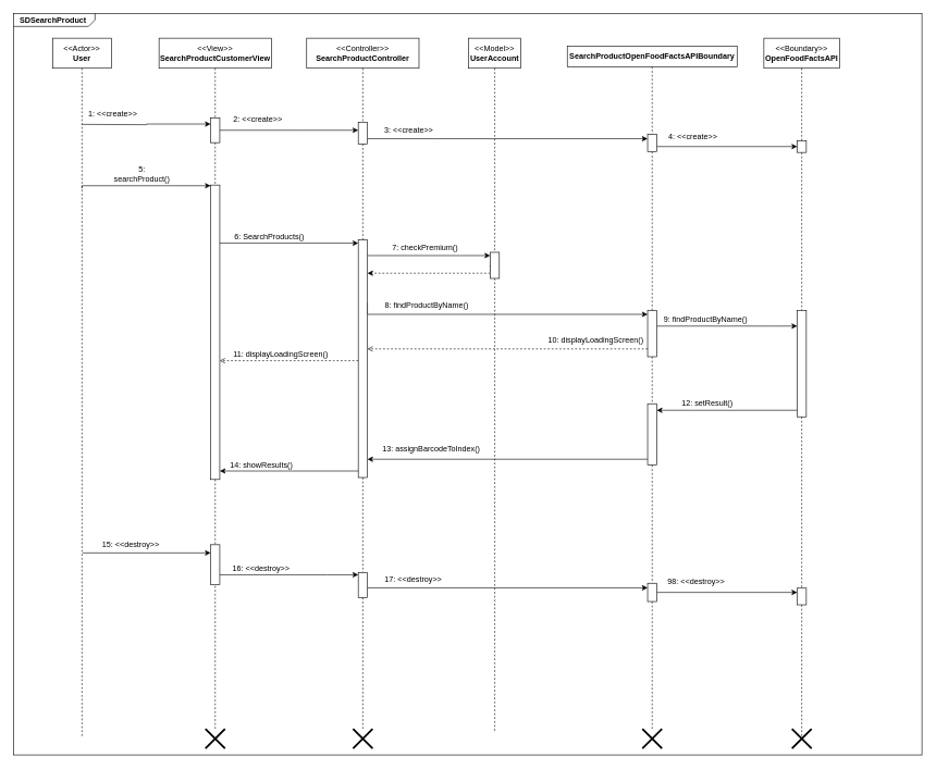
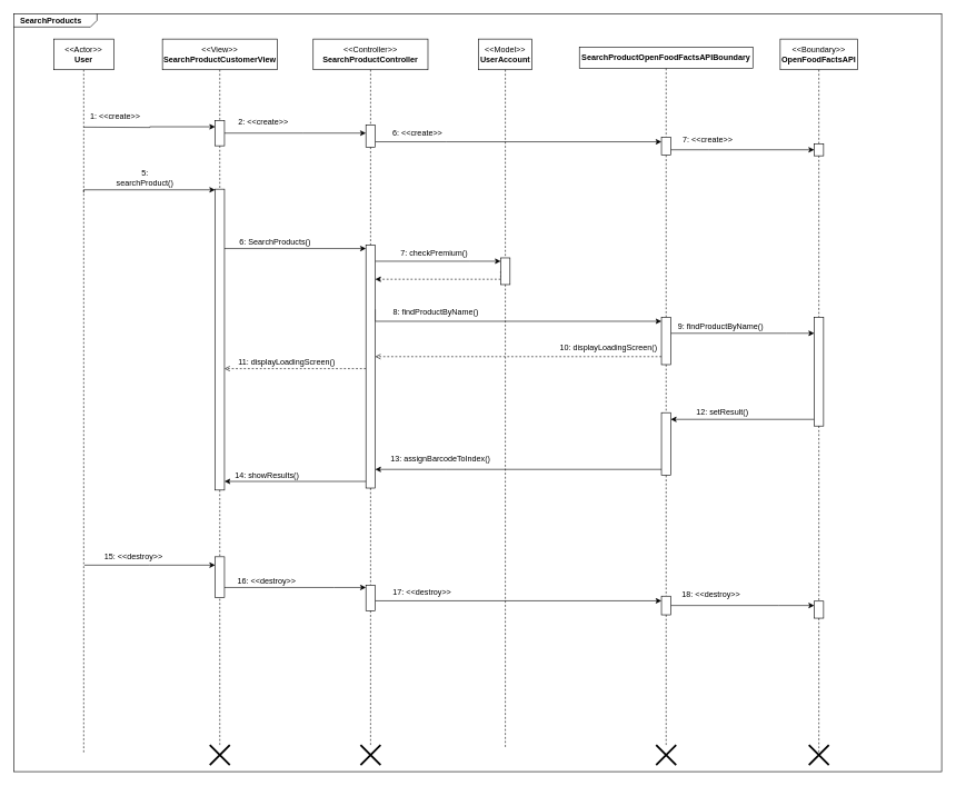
- <mxCell id="66" value="&lt;p style=&quot;margin:0px;margin-top:4px;margin-left:10px;text-align:left;&quot;&gt;&lt;b&gt;SDSearchProduct&lt;/b&gt;&lt;/p&gt;" style="html=1;shape=mxgraph.sysml.package;xSize=90;align=left;spacingLeft=10;overflow=fill;recursiveResize=0;fillOpacity=0;labelX=125.57;" parent="1" vertex="1"><mxGeometry x="20" y="20" width="1391" height="1136" as="geometry" /></mxCell>
+ <mxCell id="66" value="&lt;p style=&quot;margin:0px;margin-top:4px;margin-left:10px;text-align:left;&quot;&gt;&lt;b&gt;SearchProducts&lt;/b&gt;&lt;/p&gt;" style="html=1;shape=mxgraph.sysml.package;xSize=90;align=left;spacingLeft=10;overflow=fill;recursiveResize=0;fillOpacity=0;labelX=125.57;" parent="1" vertex="1"><mxGeometry x="20" y="20" width="1391" height="1136" as="geometry" /></mxCell>
- <mxCell id="77" value="3: &amp;lt;&amp;lt;create&amp;gt;&amp;gt;" style="text;html=1;strokeColor=none;fillColor=none;align=center;verticalAlign=middle;whiteSpace=wrap;rounded=0;" vertex="1" parent="1"><mxGeometry x="582" y="188.5" width="87" height="21" as="geometry" /></mxCell>
+ <mxCell id="77" value="6: &amp;lt;&amp;lt;create&amp;gt;&amp;gt;" style="text;html=1;strokeColor=none;fillColor=none;align=center;verticalAlign=middle;whiteSpace=wrap;rounded=0;" vertex="1" parent="1"><mxGeometry x="582" y="188.5" width="87" height="21" as="geometry" /></mxCell>
- <mxCell id="78" value="4: &amp;lt;&amp;lt;create&amp;gt;&amp;gt;" style="text;html=1;strokeColor=none;fillColor=none;align=center;verticalAlign=middle;whiteSpace=wrap;rounded=0;" vertex="1" parent="1"><mxGeometry x="1017" y="199" width="87" height="21" as="geometry" /></mxCell>
+ <mxCell id="78" value="7: &amp;lt;&amp;lt;create&amp;gt;&amp;gt;" style="text;html=1;strokeColor=none;fillColor=none;align=center;verticalAlign=middle;whiteSpace=wrap;rounded=0;" vertex="1" parent="1"><mxGeometry x="1017" y="199" width="87" height="21" as="geometry" /></mxCell>
- <mxCell id="82" value="98: &amp;lt;&amp;lt;destroy&amp;gt;&amp;gt;" style="text;html=1;strokeColor=none;fillColor=none;align=center;verticalAlign=middle;whiteSpace=wrap;rounded=0;" vertex="1" parent="1"><mxGeometry x="1017" y="876.5" width="97" height="26.5" as="geometry" /></mxCell>
+ <mxCell id="82" value="18: &amp;lt;&amp;lt;destroy&amp;gt;&amp;gt;" style="text;html=1;strokeColor=none;fillColor=none;align=center;verticalAlign=middle;whiteSpace=wrap;rounded=0;" vertex="1" parent="1"><mxGeometry x="1017" y="876.5" width="97" height="26.5" as="geometry" /></mxCell>
